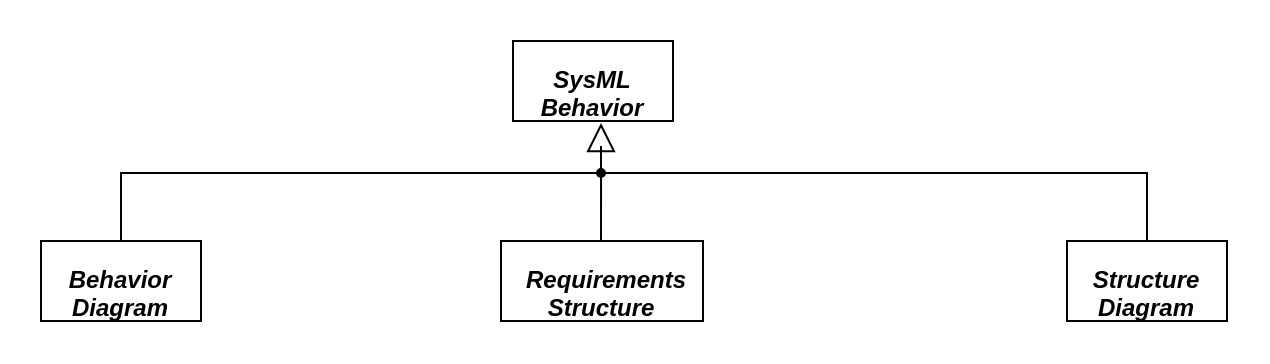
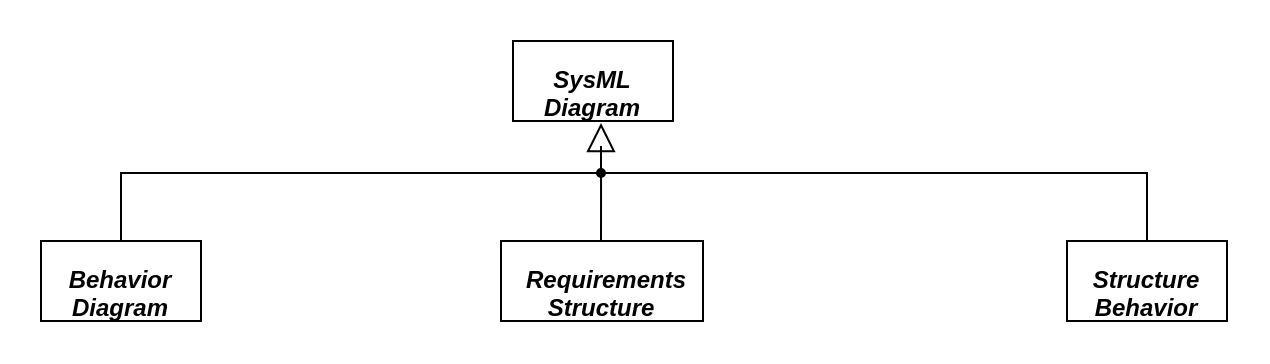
- <mxCell id="2" value="&lt;p style=&quot;margin: 13px&quot;&gt;&lt;b&gt;&lt;i&gt;SysML Behavior&lt;/i&gt;&lt;/b&gt;&lt;/p&gt;" style="shape=rect;html=1;overflow=fill;whiteSpace=wrap;align=center;" parent="1" vertex="1"><mxGeometry x="256" y="20" width="80" height="40" as="geometry" /></mxCell>
+ <mxCell id="2" value="&lt;p style=&quot;margin: 13px&quot;&gt;&lt;b&gt;&lt;i&gt;SysML Diagram&lt;/i&gt;&lt;/b&gt;&lt;/p&gt;" style="shape=rect;html=1;overflow=fill;whiteSpace=wrap;align=center;" parent="1" vertex="1"><mxGeometry x="256" y="20" width="80" height="40" as="geometry" /></mxCell>
- <mxCell id="5" value="&lt;p style=&quot;margin: 13px&quot;&gt;&lt;b&gt;&lt;i&gt;Structure Diagram&lt;/i&gt;&lt;/b&gt;&lt;/p&gt;" style="shape=rect;html=1;overflow=fill;whiteSpace=wrap;align=center;" parent="1" vertex="1"><mxGeometry x="533" y="120" width="80" height="40" as="geometry" /></mxCell>
+ <mxCell id="5" value="&lt;p style=&quot;margin: 13px&quot;&gt;&lt;b&gt;&lt;i&gt;Structure Behavior&lt;/i&gt;&lt;/b&gt;&lt;/p&gt;" style="shape=rect;html=1;overflow=fill;whiteSpace=wrap;align=center;" parent="1" vertex="1"><mxGeometry x="533" y="120" width="80" height="40" as="geometry" /></mxCell>
